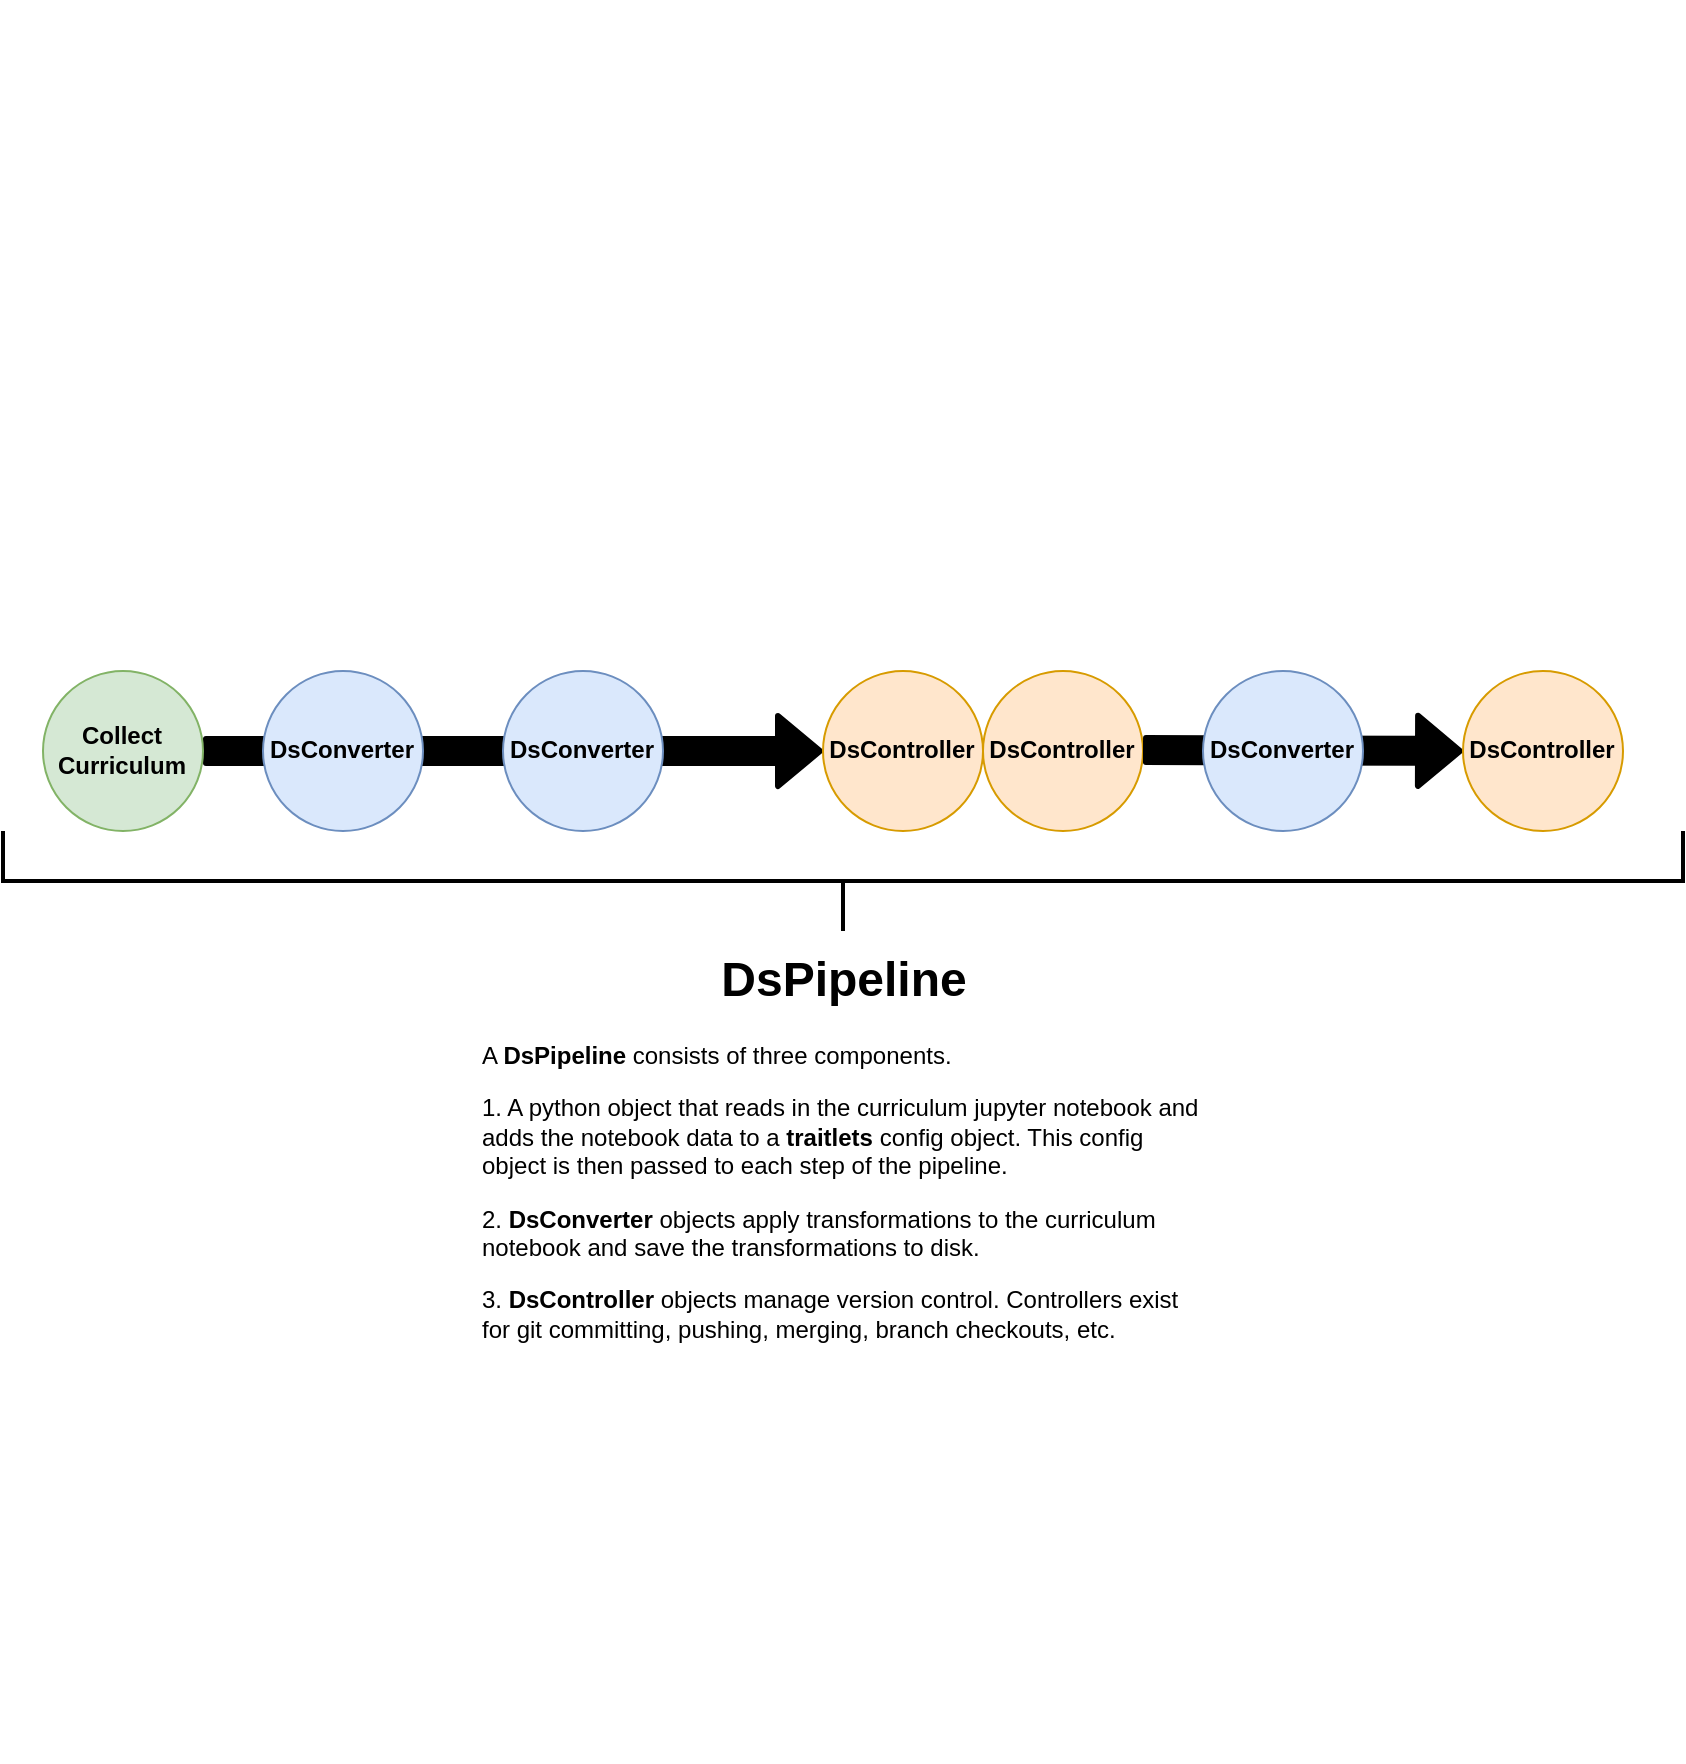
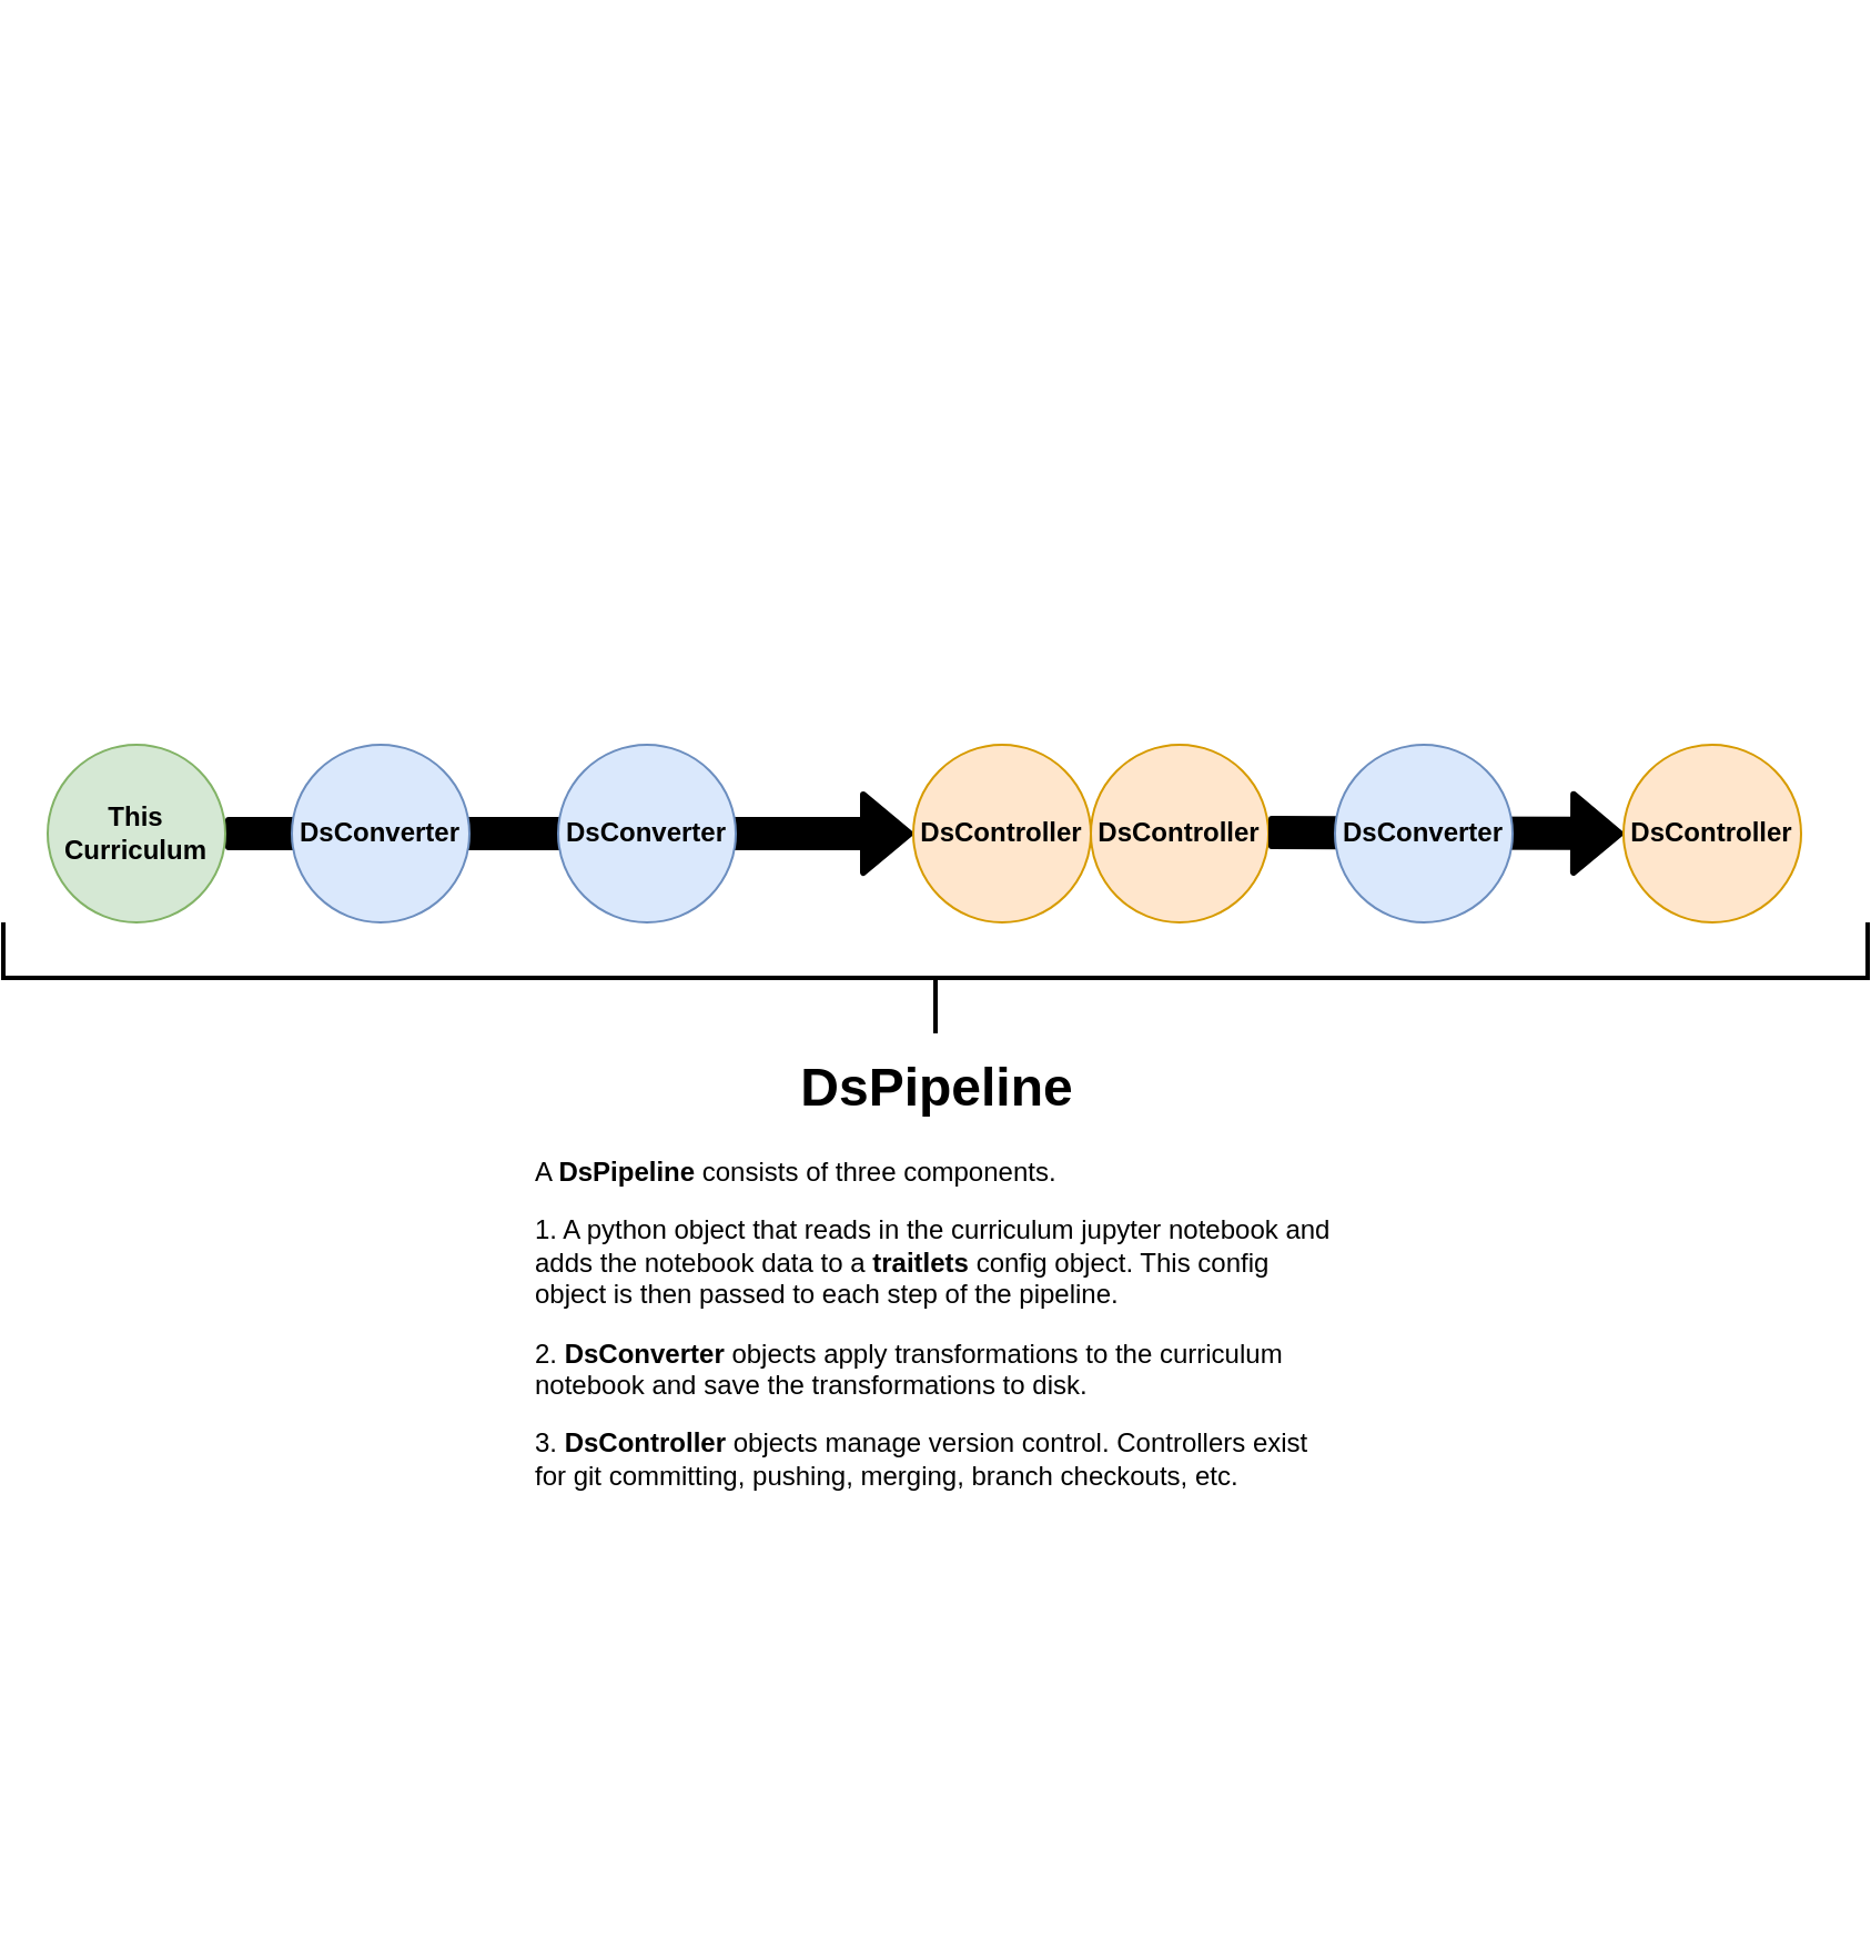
- <mxCell id="12" value="&lt;b&gt;Collect&lt;br&gt;Curriculum&lt;/b&gt;" style="ellipse;whiteSpace=wrap;html=1;aspect=fixed;fillColor=#d5e8d4;strokeColor=#82b366;" vertex="1" parent="1"><mxGeometry x="20" y="335" width="80" height="80" as="geometry" /></mxCell>
+ <mxCell id="12" value="&lt;b&gt;This&lt;br&gt;Curriculum&lt;/b&gt;" style="ellipse;whiteSpace=wrap;html=1;aspect=fixed;fillColor=#d5e8d4;strokeColor=#82b366;" vertex="1" parent="1"><mxGeometry x="20" y="335" width="80" height="80" as="geometry" /></mxCell>
